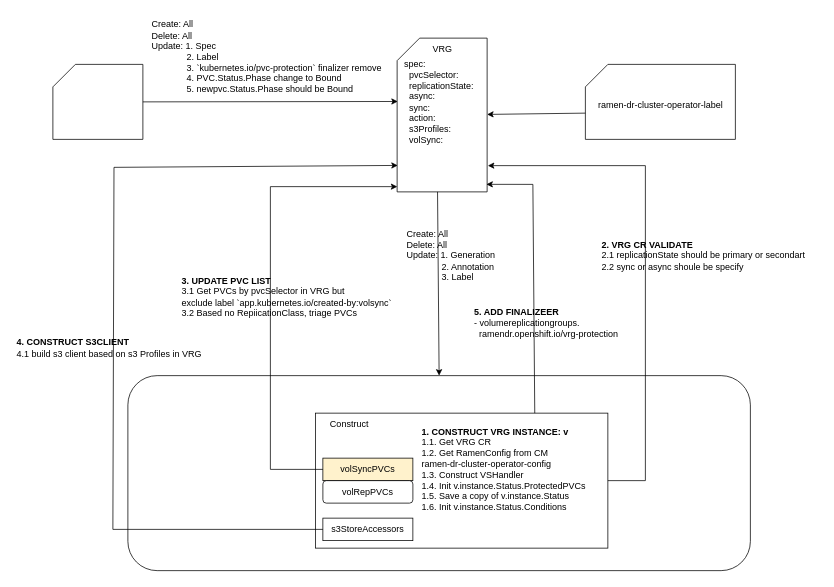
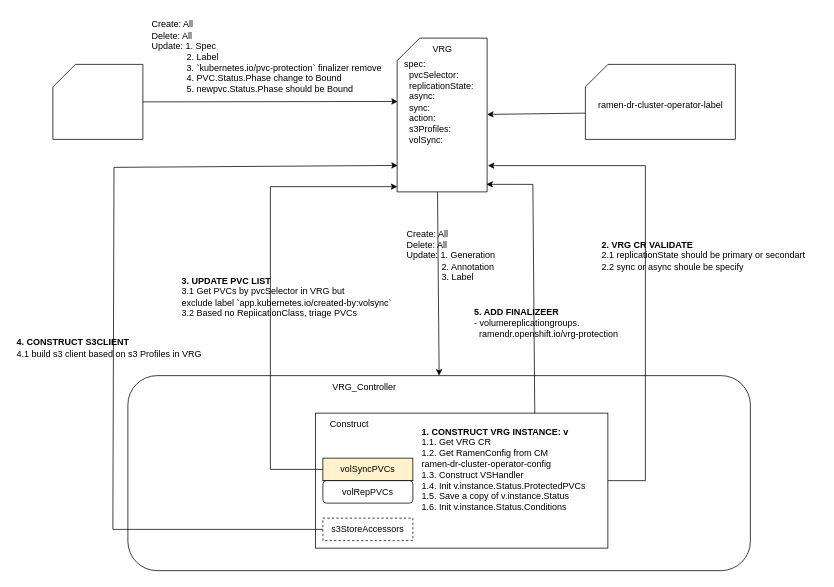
+ <mxCell id="5" value="VRG_Controller" style="text;html=1;align=center;verticalAlign=middle;resizable=0;points=[];autosize=1;strokeColor=none;fillColor=none;" parent="1" vertex="1"><mxGeometry x="430" y="500" width="110" height="30" as="geometry" /></mxCell>
- <mxCell id="24" value="s3StoreAccessors" style="rounded=0;whiteSpace=wrap;html=1;" parent="17" vertex="1"><mxGeometry x="10" y="140" width="120" height="30" as="geometry" /></mxCell>
+ <mxCell id="24" value="s3StoreAccessors" style="rounded=0;whiteSpace=wrap;html=1;dashed=1;" parent="17" vertex="1"><mxGeometry x="10" y="140" width="120" height="30" as="geometry" /></mxCell>
